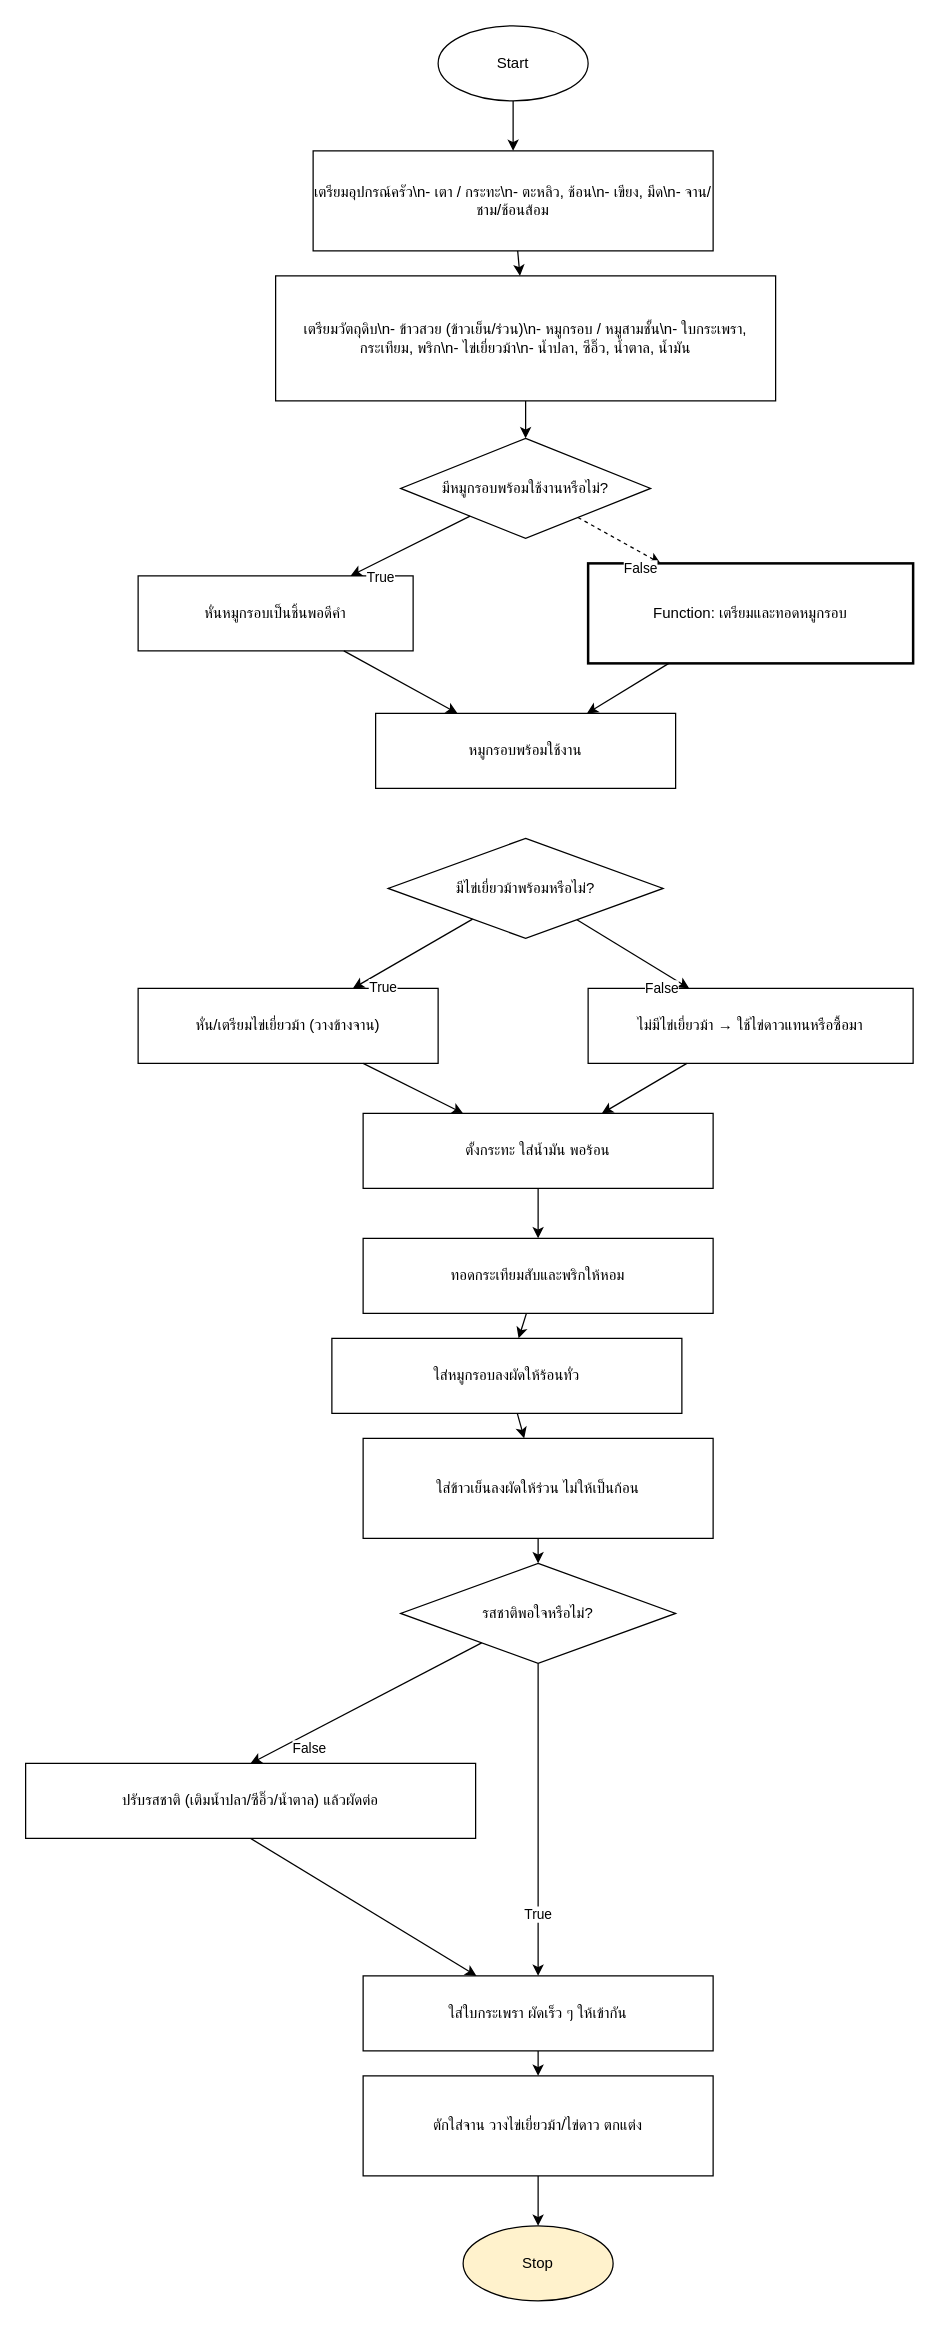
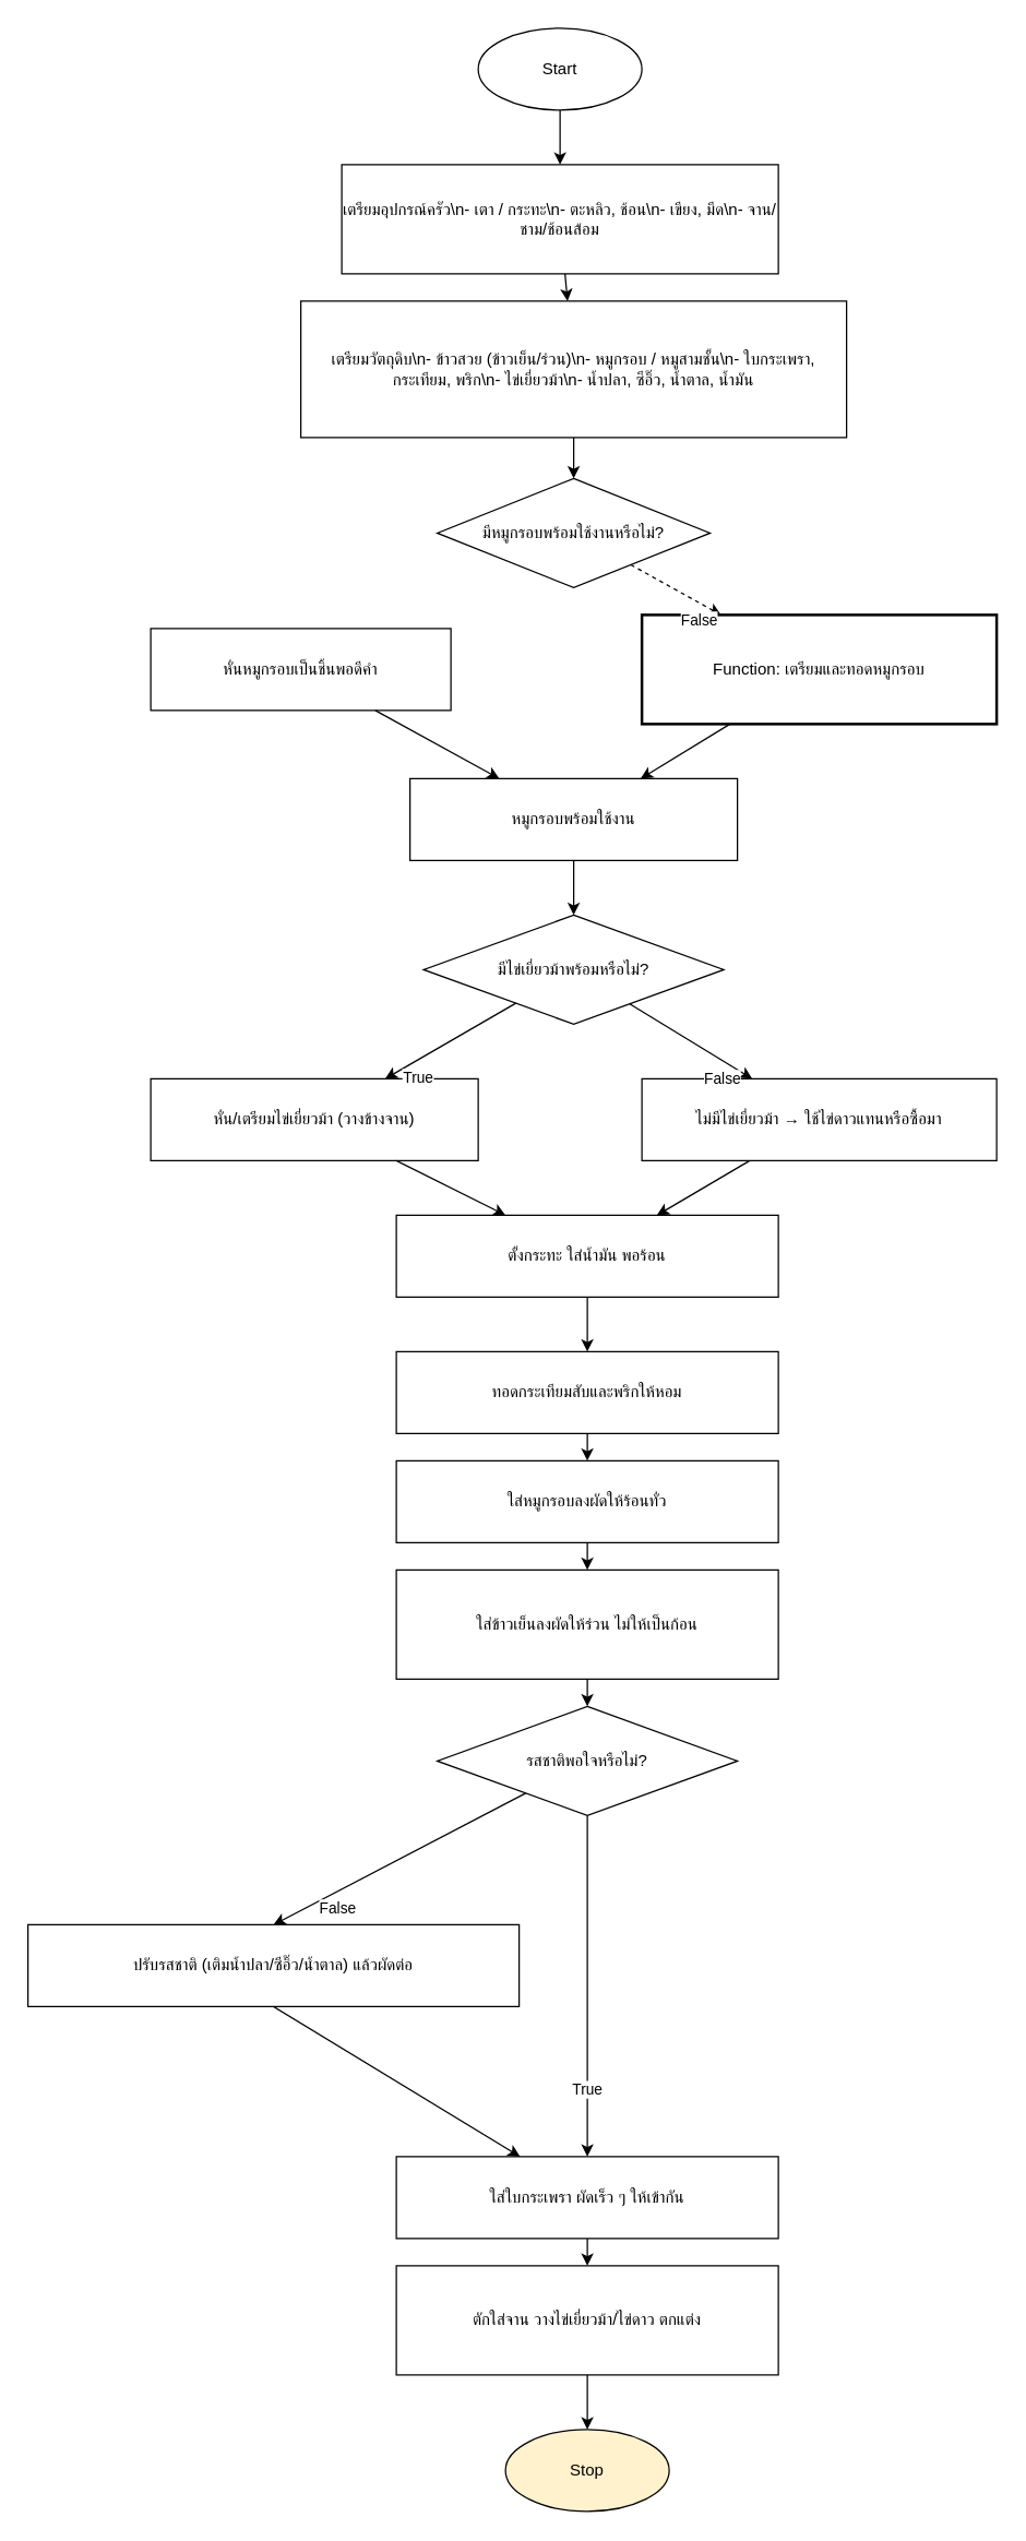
- <mxCell id="24" parent="1" source="5" target="6" edge="1"><mxGeometry relative="1" as="geometry" /></mxCell>
- <mxCell id="25" value="True" style="edgeLabel;html=1;align=center;" parent="24" vertex="1"><mxGeometry x="0.5" y="-0.4" relative="1" as="geometry" /></mxCell>
+ <mxCell id="30" parent="1" source="8" target="9" edge="1"><mxGeometry relative="1" as="geometry" /></mxCell>
- <mxCell id="14" value="ใส่หมูกรอบลงผัดให้ร้อนทั่ว" style="rounded=0;whiteSpace=wrap;html=1;" parent="1" vertex="1"><mxGeometry x="265" y="1070" width="280" height="60" as="geometry" /></mxCell>
+ <mxCell id="14" value="ใส่หมูกรอบลงผัดให้ร้อนทั่ว" style="rounded=0;whiteSpace=wrap;html=1;" parent="1" vertex="1"><mxGeometry x="290" y="1070" width="280" height="60" as="geometry" /></mxCell>
